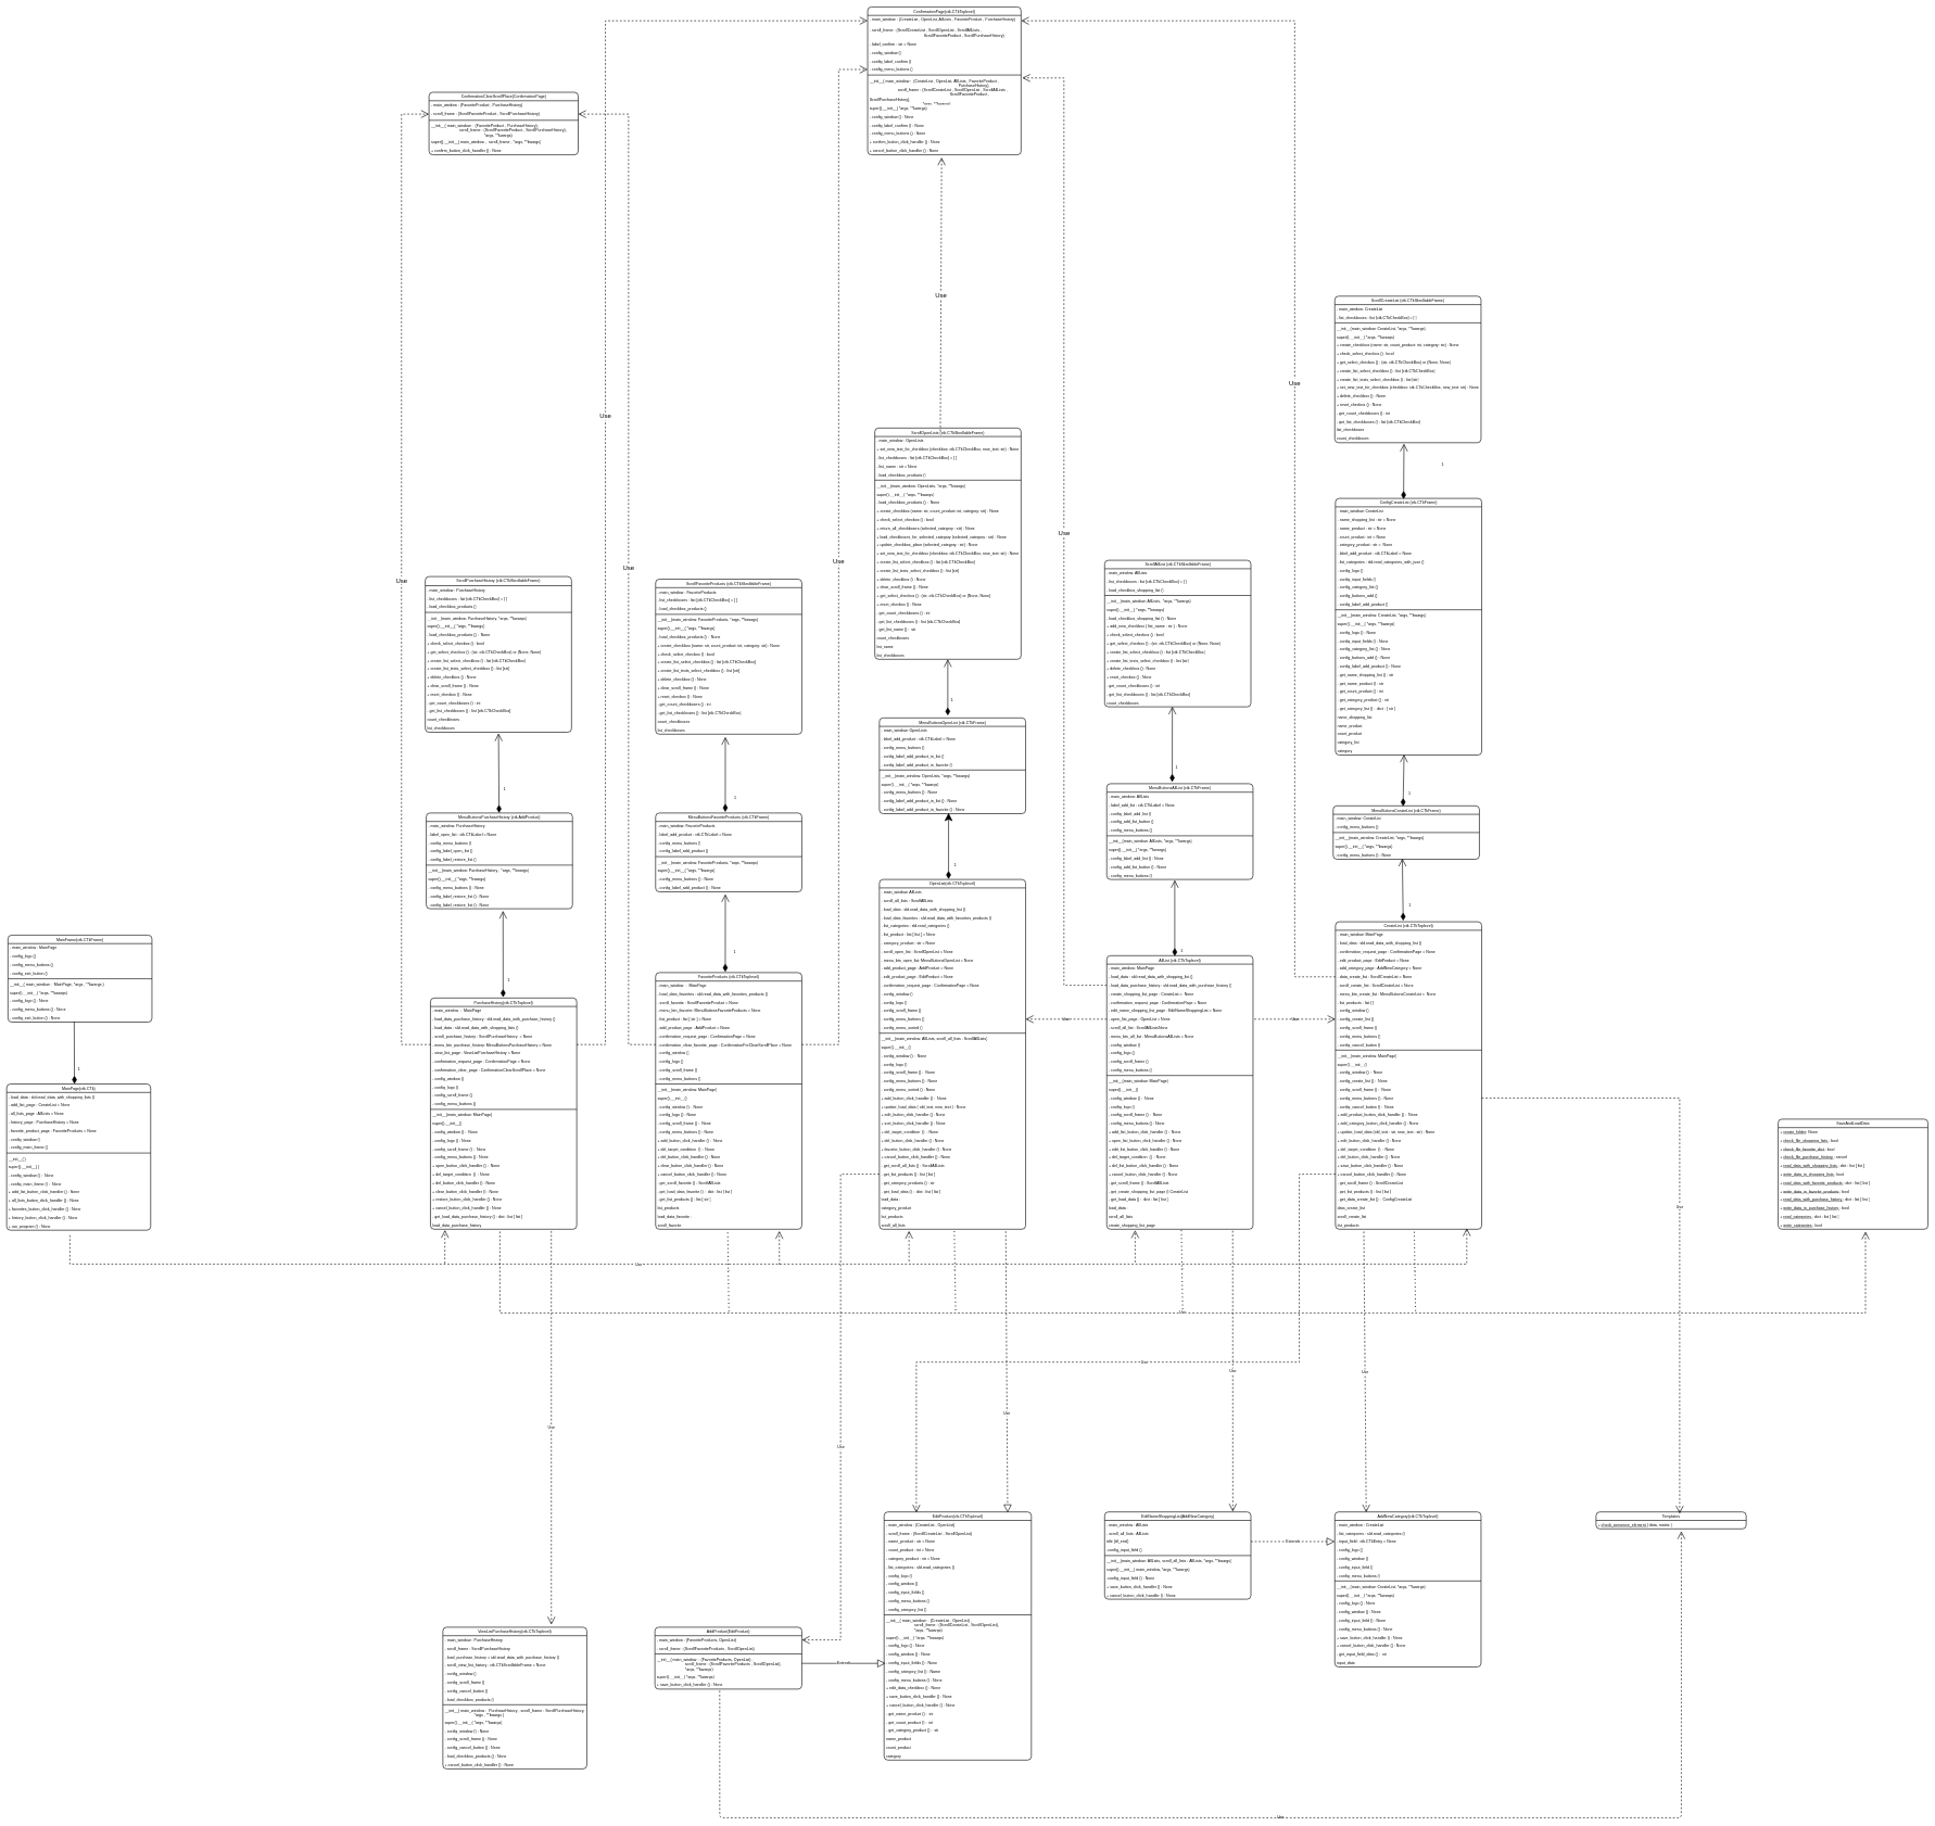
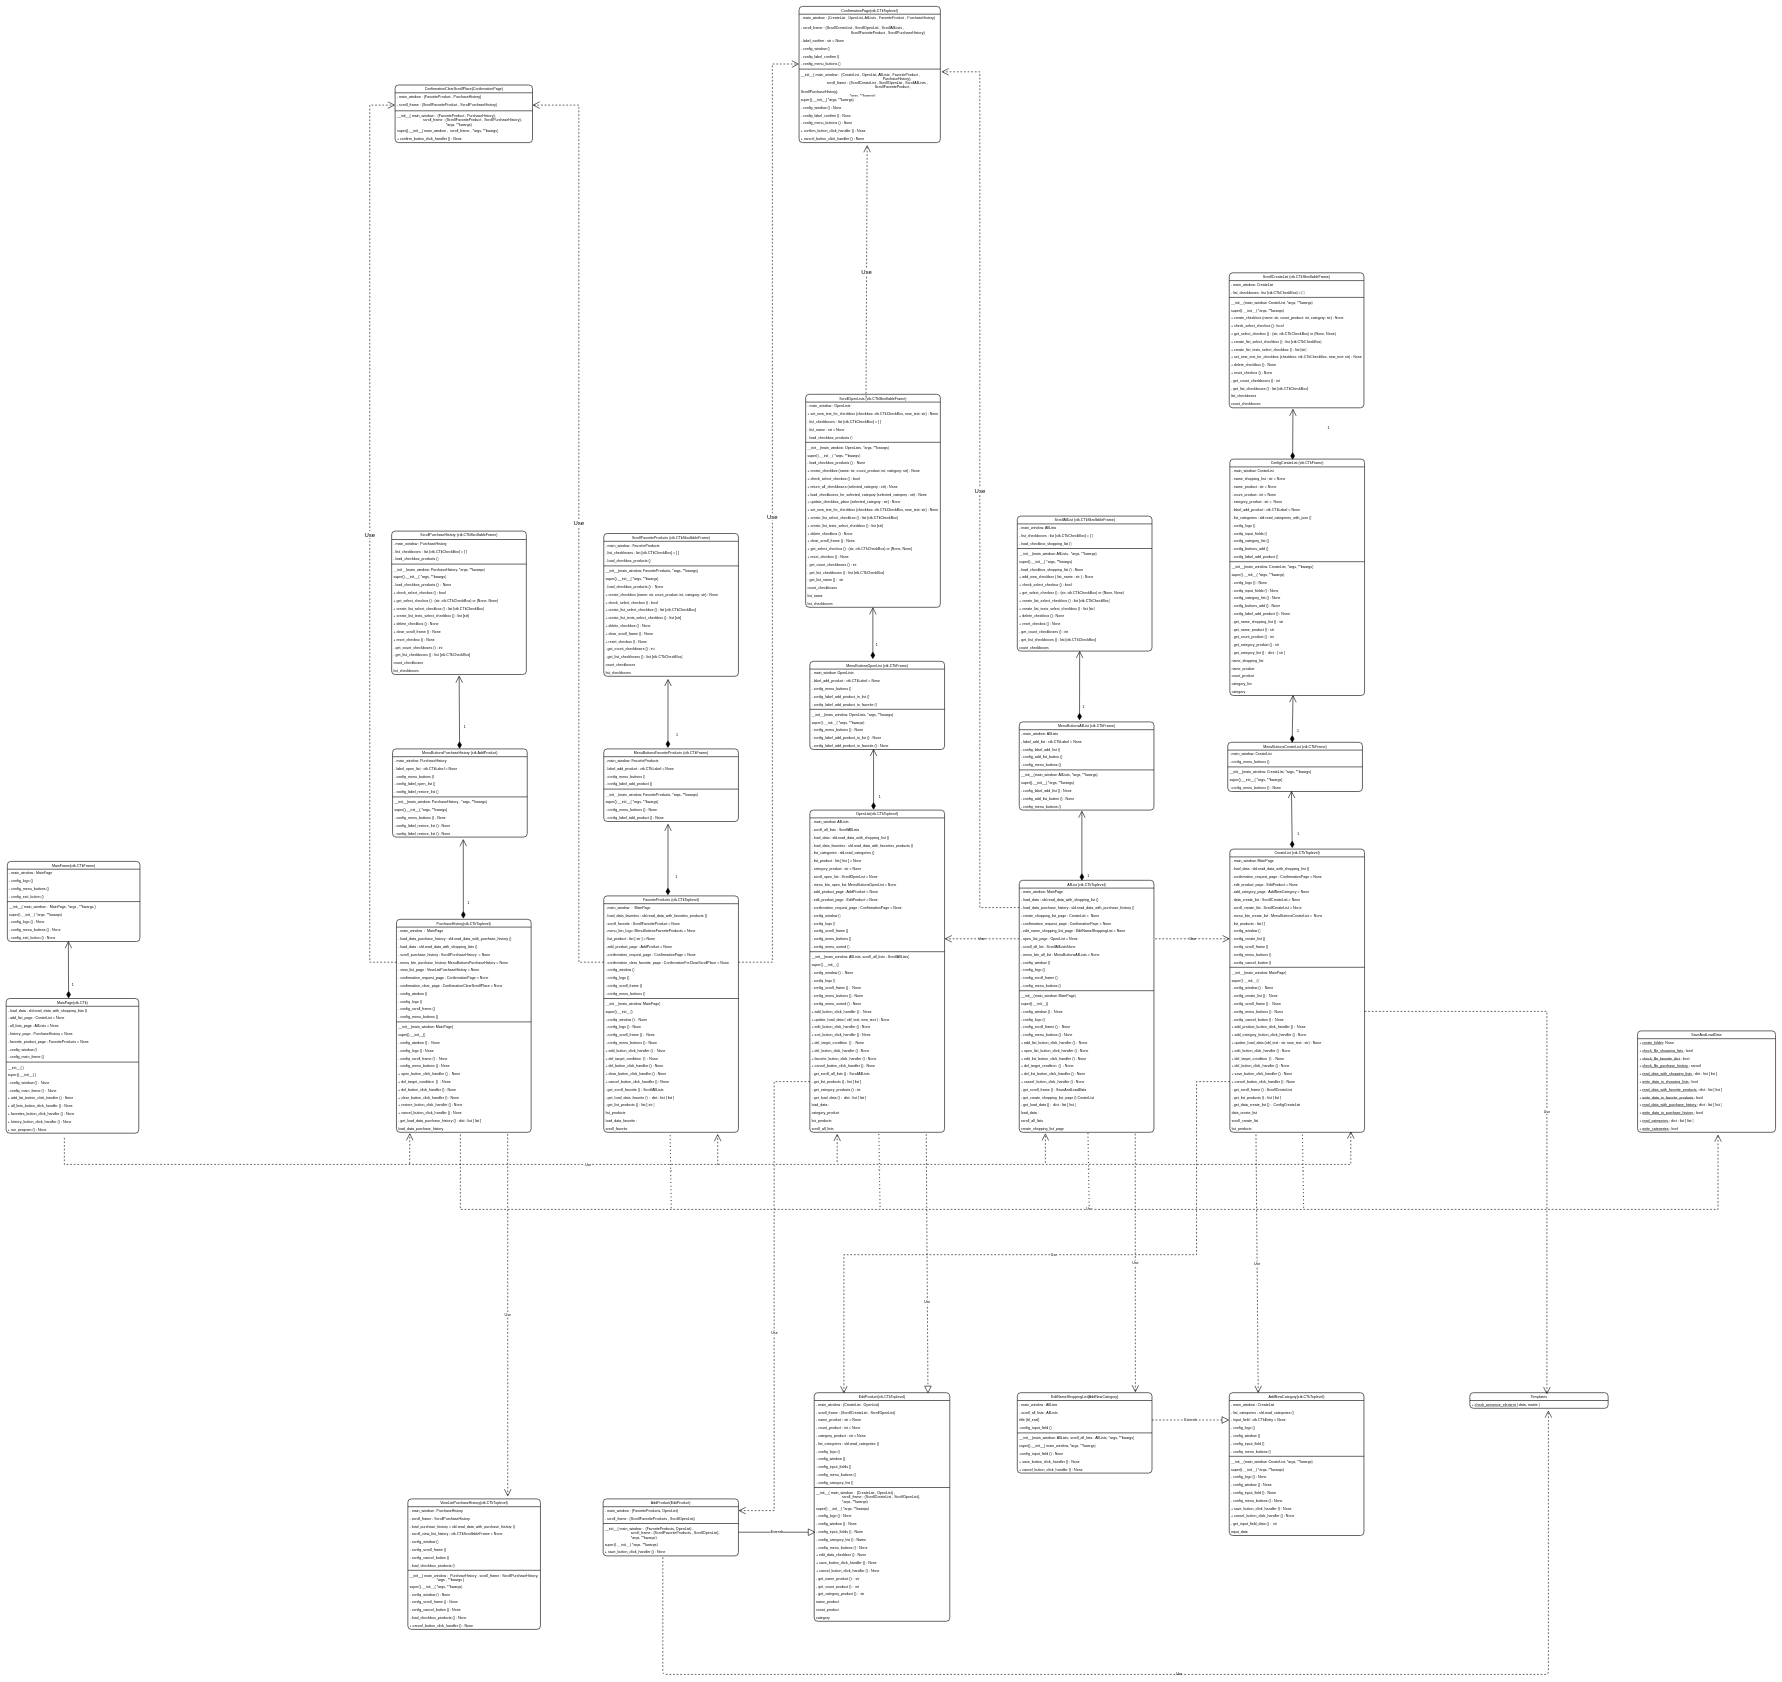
- <mxCell id="551" value="Use" style="endArrow=open;endSize=20;dashed=1;html=1;rounded=0;entryX=1;entryY=0.5;entryDx=0;entryDy=0;exitX=0;exitY=0.5;exitDx=0;exitDy=0;edgeStyle=orthogonalEdgeStyle;strokeWidth=2;fontSize=20;" parent="1" source="64" target="434" edge="1"><mxGeometry width="160" relative="1" as="geometry"><mxPoint x="2714" y="1374" as="sourcePoint" /><mxPoint x="2874" y="1374" as="targetPoint" /><Array as="points"><mxPoint x="3974" y="2998" /><mxPoint x="3974" y="62" /></Array></mxGeometry></mxCell>
- <mxCell id="547" value="Use" style="endArrow=open;endSize=20;dashed=1;html=1;rounded=0;entryX=0;entryY=0.5;entryDx=0;entryDy=0;exitX=1;exitY=0.5;exitDx=0;exitDy=0;edgeStyle=orthogonalEdgeStyle;strokeWidth=2;fontSize=20;" parent="1" source="342" target="434" edge="1"><mxGeometry width="160" relative="1" as="geometry"><mxPoint x="1802" y="3214" as="sourcePoint" /><mxPoint x="2874" y="1502" as="targetPoint" /><Array as="points"><mxPoint x="1858" y="3206" /><mxPoint x="1858" y="62" /></Array></mxGeometry></mxCell>
- <mxCell id="520" value="1" style="endArrow=classic;html=1;endSize=20;startArrow=diamondThin;startSize=20;startFill=1;align=left;verticalAlign=bottom;rounded=1;entryX=0.473;entryY=0.912;entryDx=0;entryDy=0;entryPerimeter=0;exitX=0.473;exitY=-0.001;exitDx=0;exitDy=0;exitPerimeter=0;strokeWidth=2;labelBackgroundColor=none;fontColor=default;fontSize=12;" parent="1" source="203" target="202" edge="1"><mxGeometry x="-0.682" y="-16" relative="1" as="geometry"><mxPoint x="2868" y="2918" as="sourcePoint" /><mxPoint x="3028" y="2918" as="targetPoint" /><mxPoint y="-1" as="offset" /></mxGeometry></mxCell>
+ <mxCell id="520" value="1" style="endArrow=open;html=1;endSize=20;startArrow=diamondThin;startSize=20;startFill=1;align=left;verticalAlign=bottom;rounded=1;entryX=0.473;entryY=0.912;entryDx=0;entryDy=0;entryPerimeter=0;exitX=0.473;exitY=-0.001;exitDx=0;exitDy=0;exitPerimeter=0;strokeWidth=2;labelBackgroundColor=none;fontColor=default;fontSize=12;" parent="1" source="203" target="202" edge="1"><mxGeometry x="-0.682" y="-16" relative="1" as="geometry"><mxPoint x="2868" y="2918" as="sourcePoint" /><mxPoint x="3028" y="2918" as="targetPoint" /><mxPoint y="-1" as="offset" /></mxGeometry></mxCell>
- <mxCell id="279" value="- menu_btn_favorite: MenuButtonsFavoriteProducts&amp;nbsp;= None" style="text;align=left;verticalAlign=top;spacingLeft=4;spacingRight=4;overflow=hidden;rotatable=0;points=[[0,0.5],[1,0.5]];portConstraint=eastwest;whiteSpace=wrap;html=1;labelBackgroundColor=none;rounded=1;fontSize=12;strokeWidth=2;" parent="275" vertex="1"><mxGeometry y="104" width="449" height="26" as="geometry" /></mxCell>
+ <mxCell id="279" value="- menu_btn_logo: MenuButtonsFavoriteProducts&amp;nbsp;= None" style="text;align=left;verticalAlign=top;spacingLeft=4;spacingRight=4;overflow=hidden;rotatable=0;points=[[0,0.5],[1,0.5]];portConstraint=eastwest;whiteSpace=wrap;html=1;labelBackgroundColor=none;rounded=1;fontSize=12;strokeWidth=2;" parent="275" vertex="1"><mxGeometry y="104" width="449" height="26" as="geometry" /></mxCell>
- <mxCell id="516" value="1" style="endArrow=none;html=1;endSize=20;startArrow=diamondThin;startSize=20;startFill=1;align=left;verticalAlign=bottom;rounded=1;entryX=0.46;entryY=0.934;entryDx=0;entryDy=0;entryPerimeter=0;exitX=0.471;exitY=0;exitDx=0;exitDy=0;exitPerimeter=0;labelBackgroundColor=none;fontColor=default;fontSize=12;strokeWidth=2;" parent="1" source="483" target="482" edge="1"><mxGeometry x="-0.622" y="-9" relative="1" as="geometry"><mxPoint x="2838" y="4262" as="sourcePoint" /><mxPoint x="2998" y="4262" as="targetPoint" /><mxPoint as="offset" /></mxGeometry></mxCell>
+ <mxCell id="516" value="1" style="endArrow=open;html=1;endSize=20;startArrow=diamondThin;startSize=20;startFill=1;align=left;verticalAlign=bottom;rounded=1;entryX=0.46;entryY=0.934;entryDx=0;entryDy=0;entryPerimeter=0;exitX=0.471;exitY=0;exitDx=0;exitDy=0;exitPerimeter=0;labelBackgroundColor=none;fontColor=default;fontSize=12;strokeWidth=2;" parent="1" source="483" target="482" edge="1"><mxGeometry x="-0.622" y="-9" relative="1" as="geometry"><mxPoint x="2838" y="4262" as="sourcePoint" /><mxPoint x="2998" y="4262" as="targetPoint" /><mxPoint as="offset" /></mxGeometry></mxCell>
- <mxCell id="155" value="&lt;div style=&quot;font-size: 12px;&quot;&gt;- get_scroll_frame () : ScrollAllLists&lt;/div&gt;" style="text;align=left;verticalAlign=top;spacingLeft=4;spacingRight=4;overflow=hidden;rotatable=0;points=[[0,0.5],[1,0.5]];portConstraint=eastwest;whiteSpace=wrap;html=1;labelBackgroundColor=none;rounded=1;fontSize=12;strokeWidth=2;" parent="128" vertex="1"><mxGeometry y="684" width="449" height="26" as="geometry" /></mxCell>
+ <mxCell id="155" value="&lt;div style=&quot;font-size: 12px;&quot;&gt;- get_scroll_frame () : SaveAndLoadData&lt;/div&gt;" style="text;align=left;verticalAlign=top;spacingLeft=4;spacingRight=4;overflow=hidden;rotatable=0;points=[[0,0.5],[1,0.5]];portConstraint=eastwest;whiteSpace=wrap;html=1;labelBackgroundColor=none;rounded=1;fontSize=12;strokeWidth=2;" parent="128" vertex="1"><mxGeometry y="684" width="449" height="26" as="geometry" /></mxCell>
